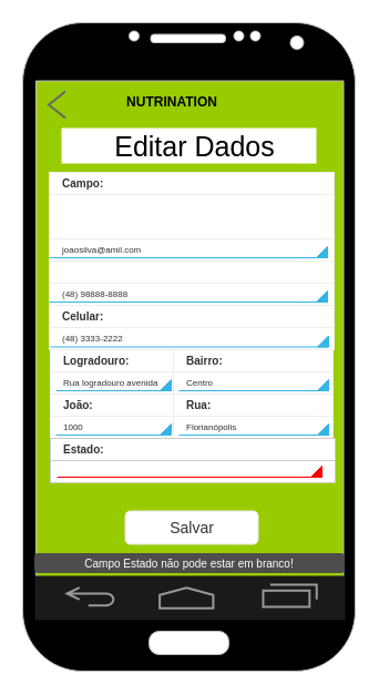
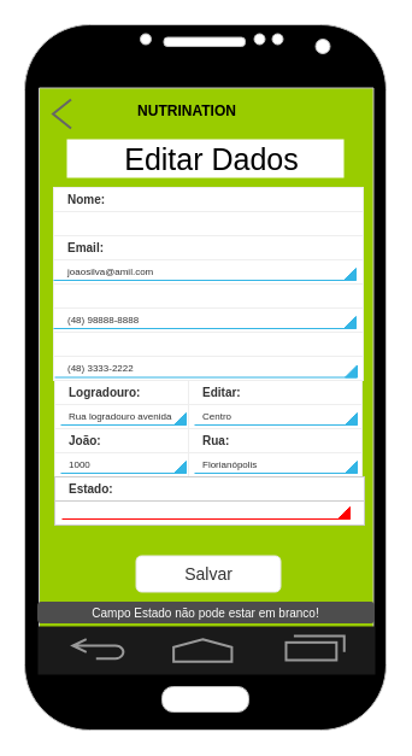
- <mxCell id="9" value="Campo:" style="strokeColor=inherit;fillColor=inherit;gradientColor=inherit;strokeWidth=1;html=1;shadow=0;dashed=0;shape=mxgraph.android.rrect;rSize=0;align=left;spacingLeft=10;fontSize=10;fontColor=#333333;fontStyle=1" vertex="1" parent="8"><mxGeometry width="257" height="20" as="geometry" /></mxCell>
+ <mxCell id="9" value="Nome:" style="strokeColor=inherit;fillColor=inherit;gradientColor=inherit;strokeWidth=1;html=1;shadow=0;dashed=0;shape=mxgraph.android.rrect;rSize=0;align=left;spacingLeft=10;fontSize=10;fontColor=#333333;fontStyle=1" vertex="1" parent="8"><mxGeometry width="257" height="20" as="geometry" /></mxCell>
+ <mxCell id="10" value="Email:" style="strokeColor=inherit;fillColor=inherit;gradientColor=inherit;strokeWidth=1;html=1;shadow=0;dashed=0;shape=mxgraph.android.rrect;rSize=0;align=left;spacingLeft=10;fontSize=10;fontColor=#333333;fontStyle=1" vertex="1" parent="8"><mxGeometry y="40" width="257" height="20" as="geometry" /></mxCell>
- <mxCell id="15" value="Celular:" style="strokeColor=inherit;fillColor=inherit;gradientColor=inherit;strokeWidth=1;html=1;shadow=0;dashed=0;shape=mxgraph.android.rrect;rSize=0;align=left;spacingLeft=10;fontSize=10;fontColor=#333333;fontStyle=1" vertex="1" parent="13"><mxGeometry y="40" width="257" height="20" as="geometry" /></mxCell>
- <mxCell id="24" value="Bairro:" style="strokeColor=inherit;fillColor=inherit;gradientColor=inherit;strokeWidth=1;html=1;shadow=0;dashed=0;shape=mxgraph.android.rrect;rSize=0;align=left;spacingLeft=10;fontSize=10;fontColor=#333333;fontStyle=1" vertex="1" parent="23"><mxGeometry width="144" height="20" as="geometry" /></mxCell>
+ <mxCell id="24" value="Editar:" style="strokeColor=inherit;fillColor=inherit;gradientColor=inherit;strokeWidth=1;html=1;shadow=0;dashed=0;shape=mxgraph.android.rrect;rSize=0;align=left;spacingLeft=10;fontSize=10;fontColor=#333333;fontStyle=1" vertex="1" parent="23"><mxGeometry width="144" height="20" as="geometry" /></mxCell>
